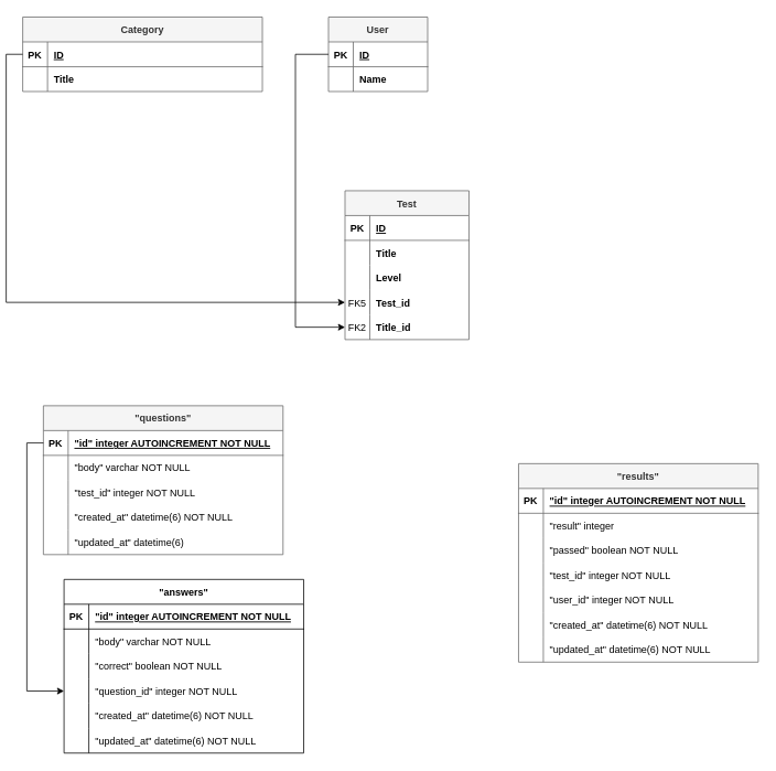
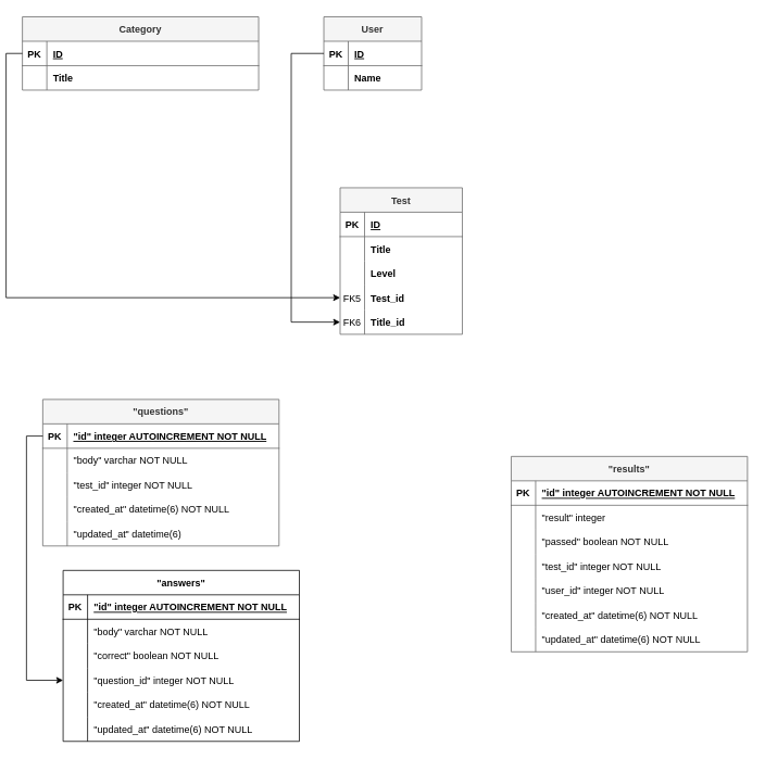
- <mxCell id="30" value="FK2" style="shape=partialRectangle;overflow=hidden;connectable=0;fillColor=none;strokeColor=inherit;top=0;left=0;bottom=0;right=0;" vertex="1" parent="29"><mxGeometry width="30" height="30" as="geometry"><mxRectangle width="30" height="30" as="alternateBounds" /></mxGeometry></mxCell>
+ <mxCell id="30" value="FK6" style="shape=partialRectangle;overflow=hidden;connectable=0;fillColor=none;strokeColor=inherit;top=0;left=0;bottom=0;right=0;" vertex="1" parent="29"><mxGeometry width="30" height="30" as="geometry"><mxRectangle width="30" height="30" as="alternateBounds" /></mxGeometry></mxCell>
